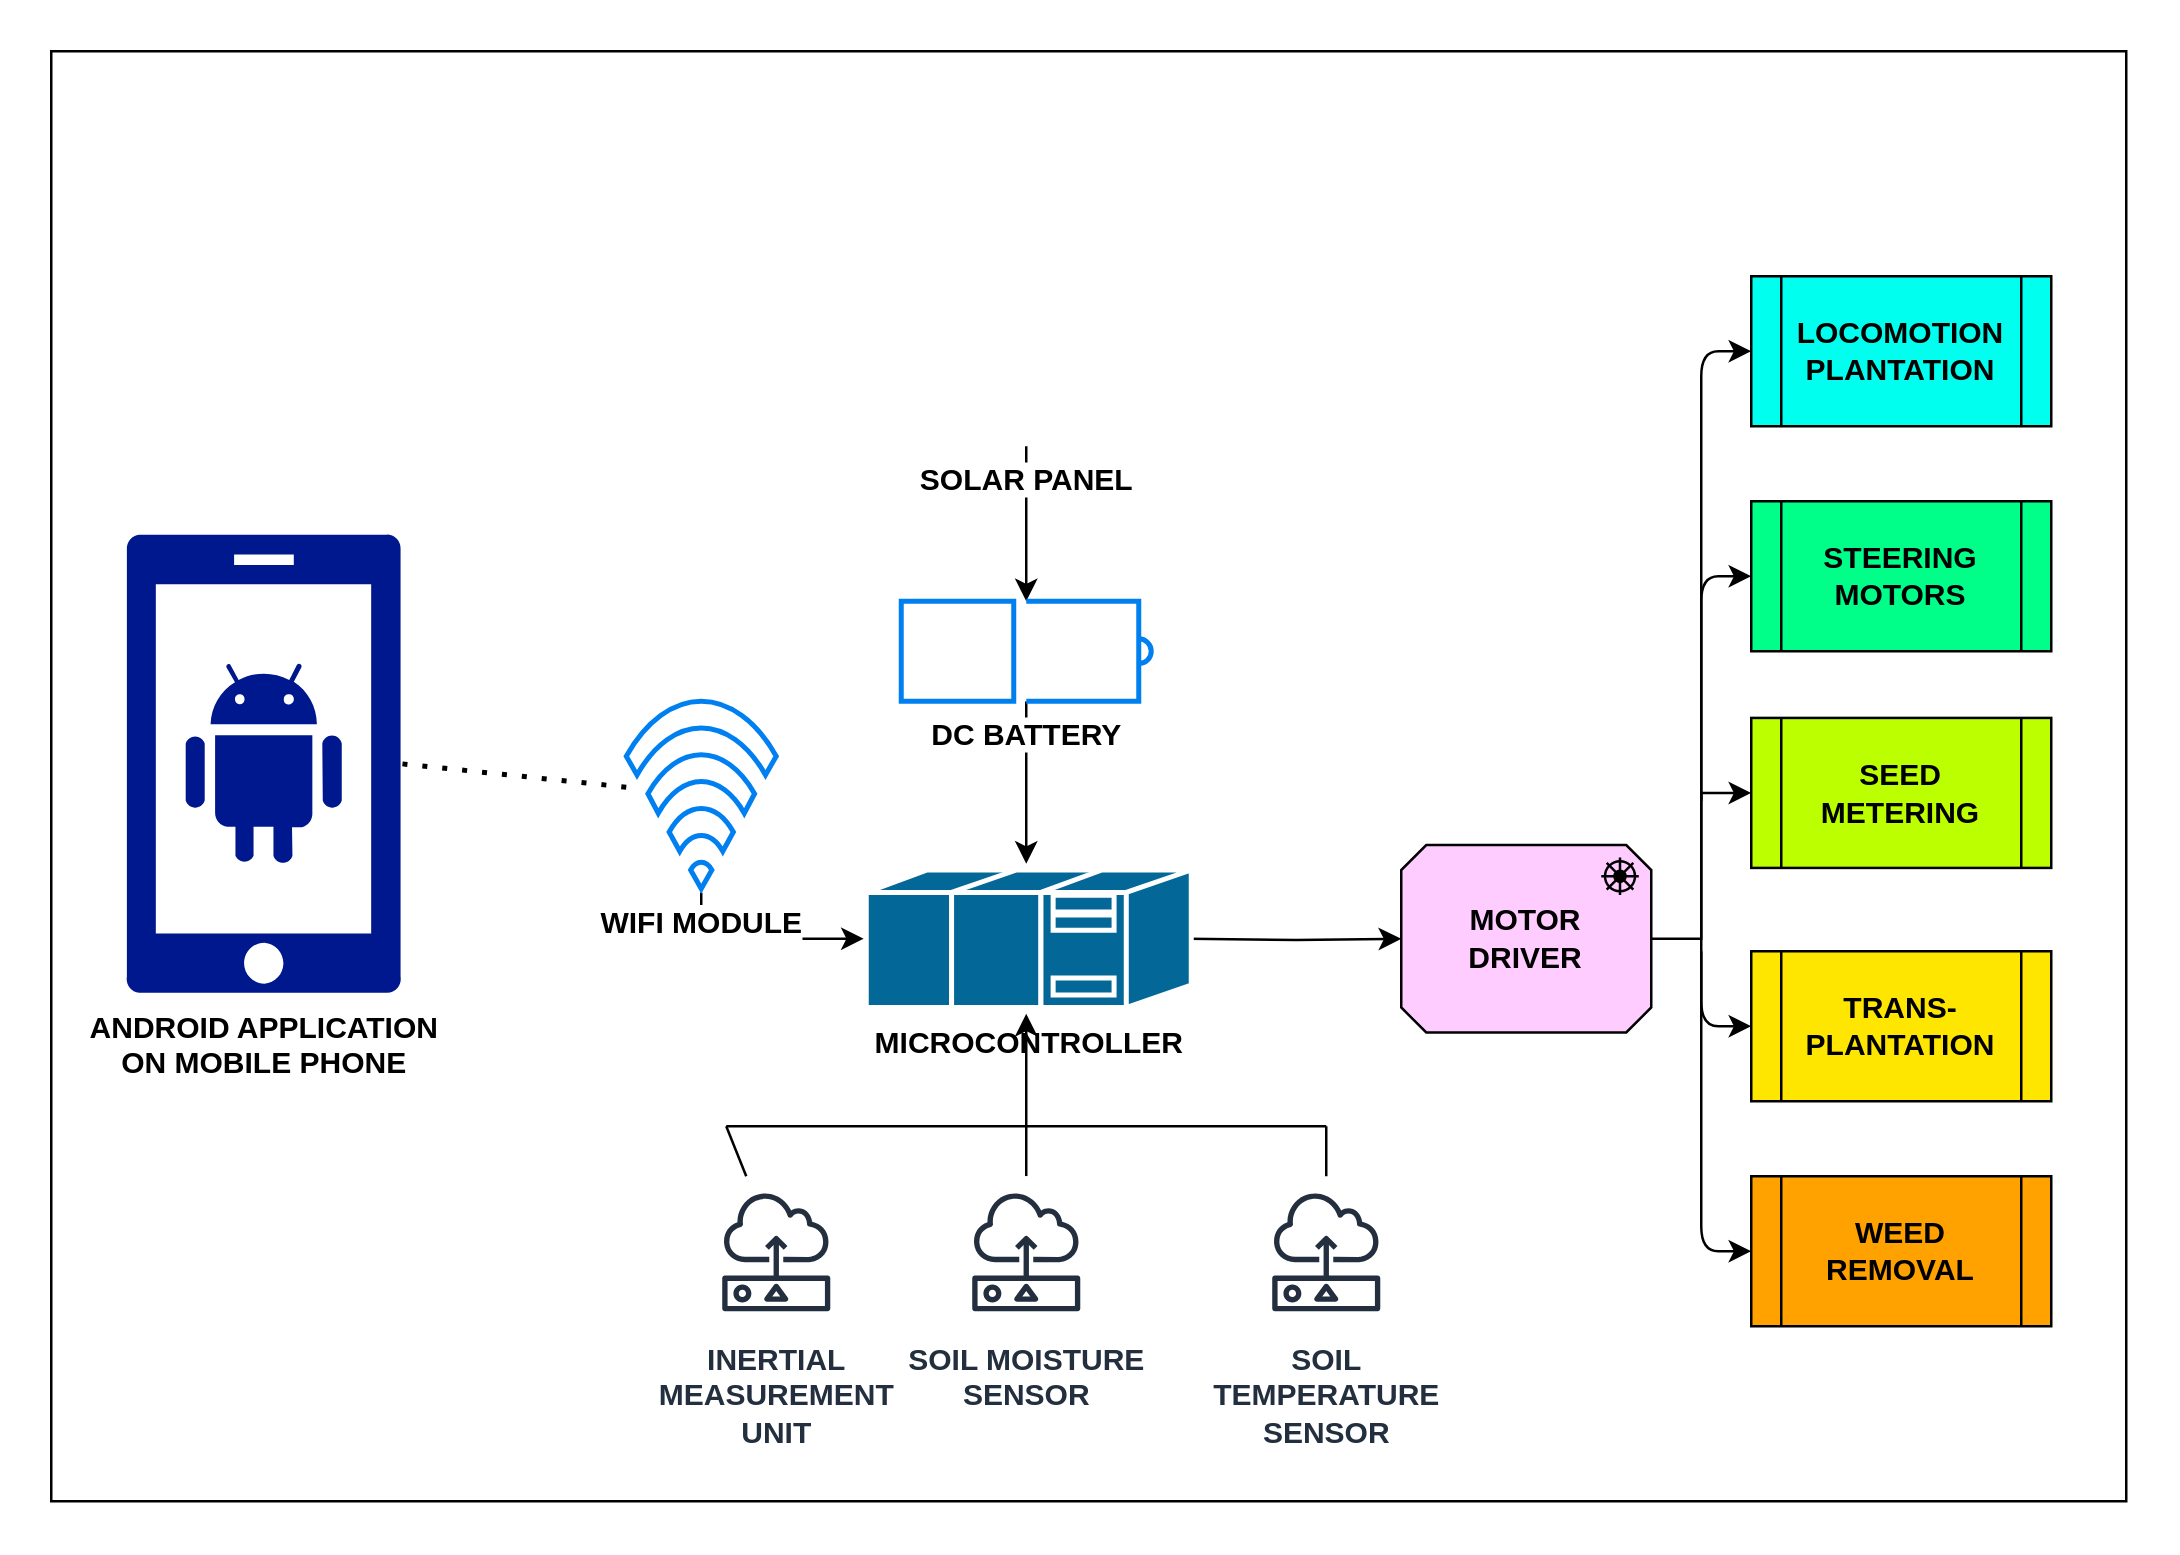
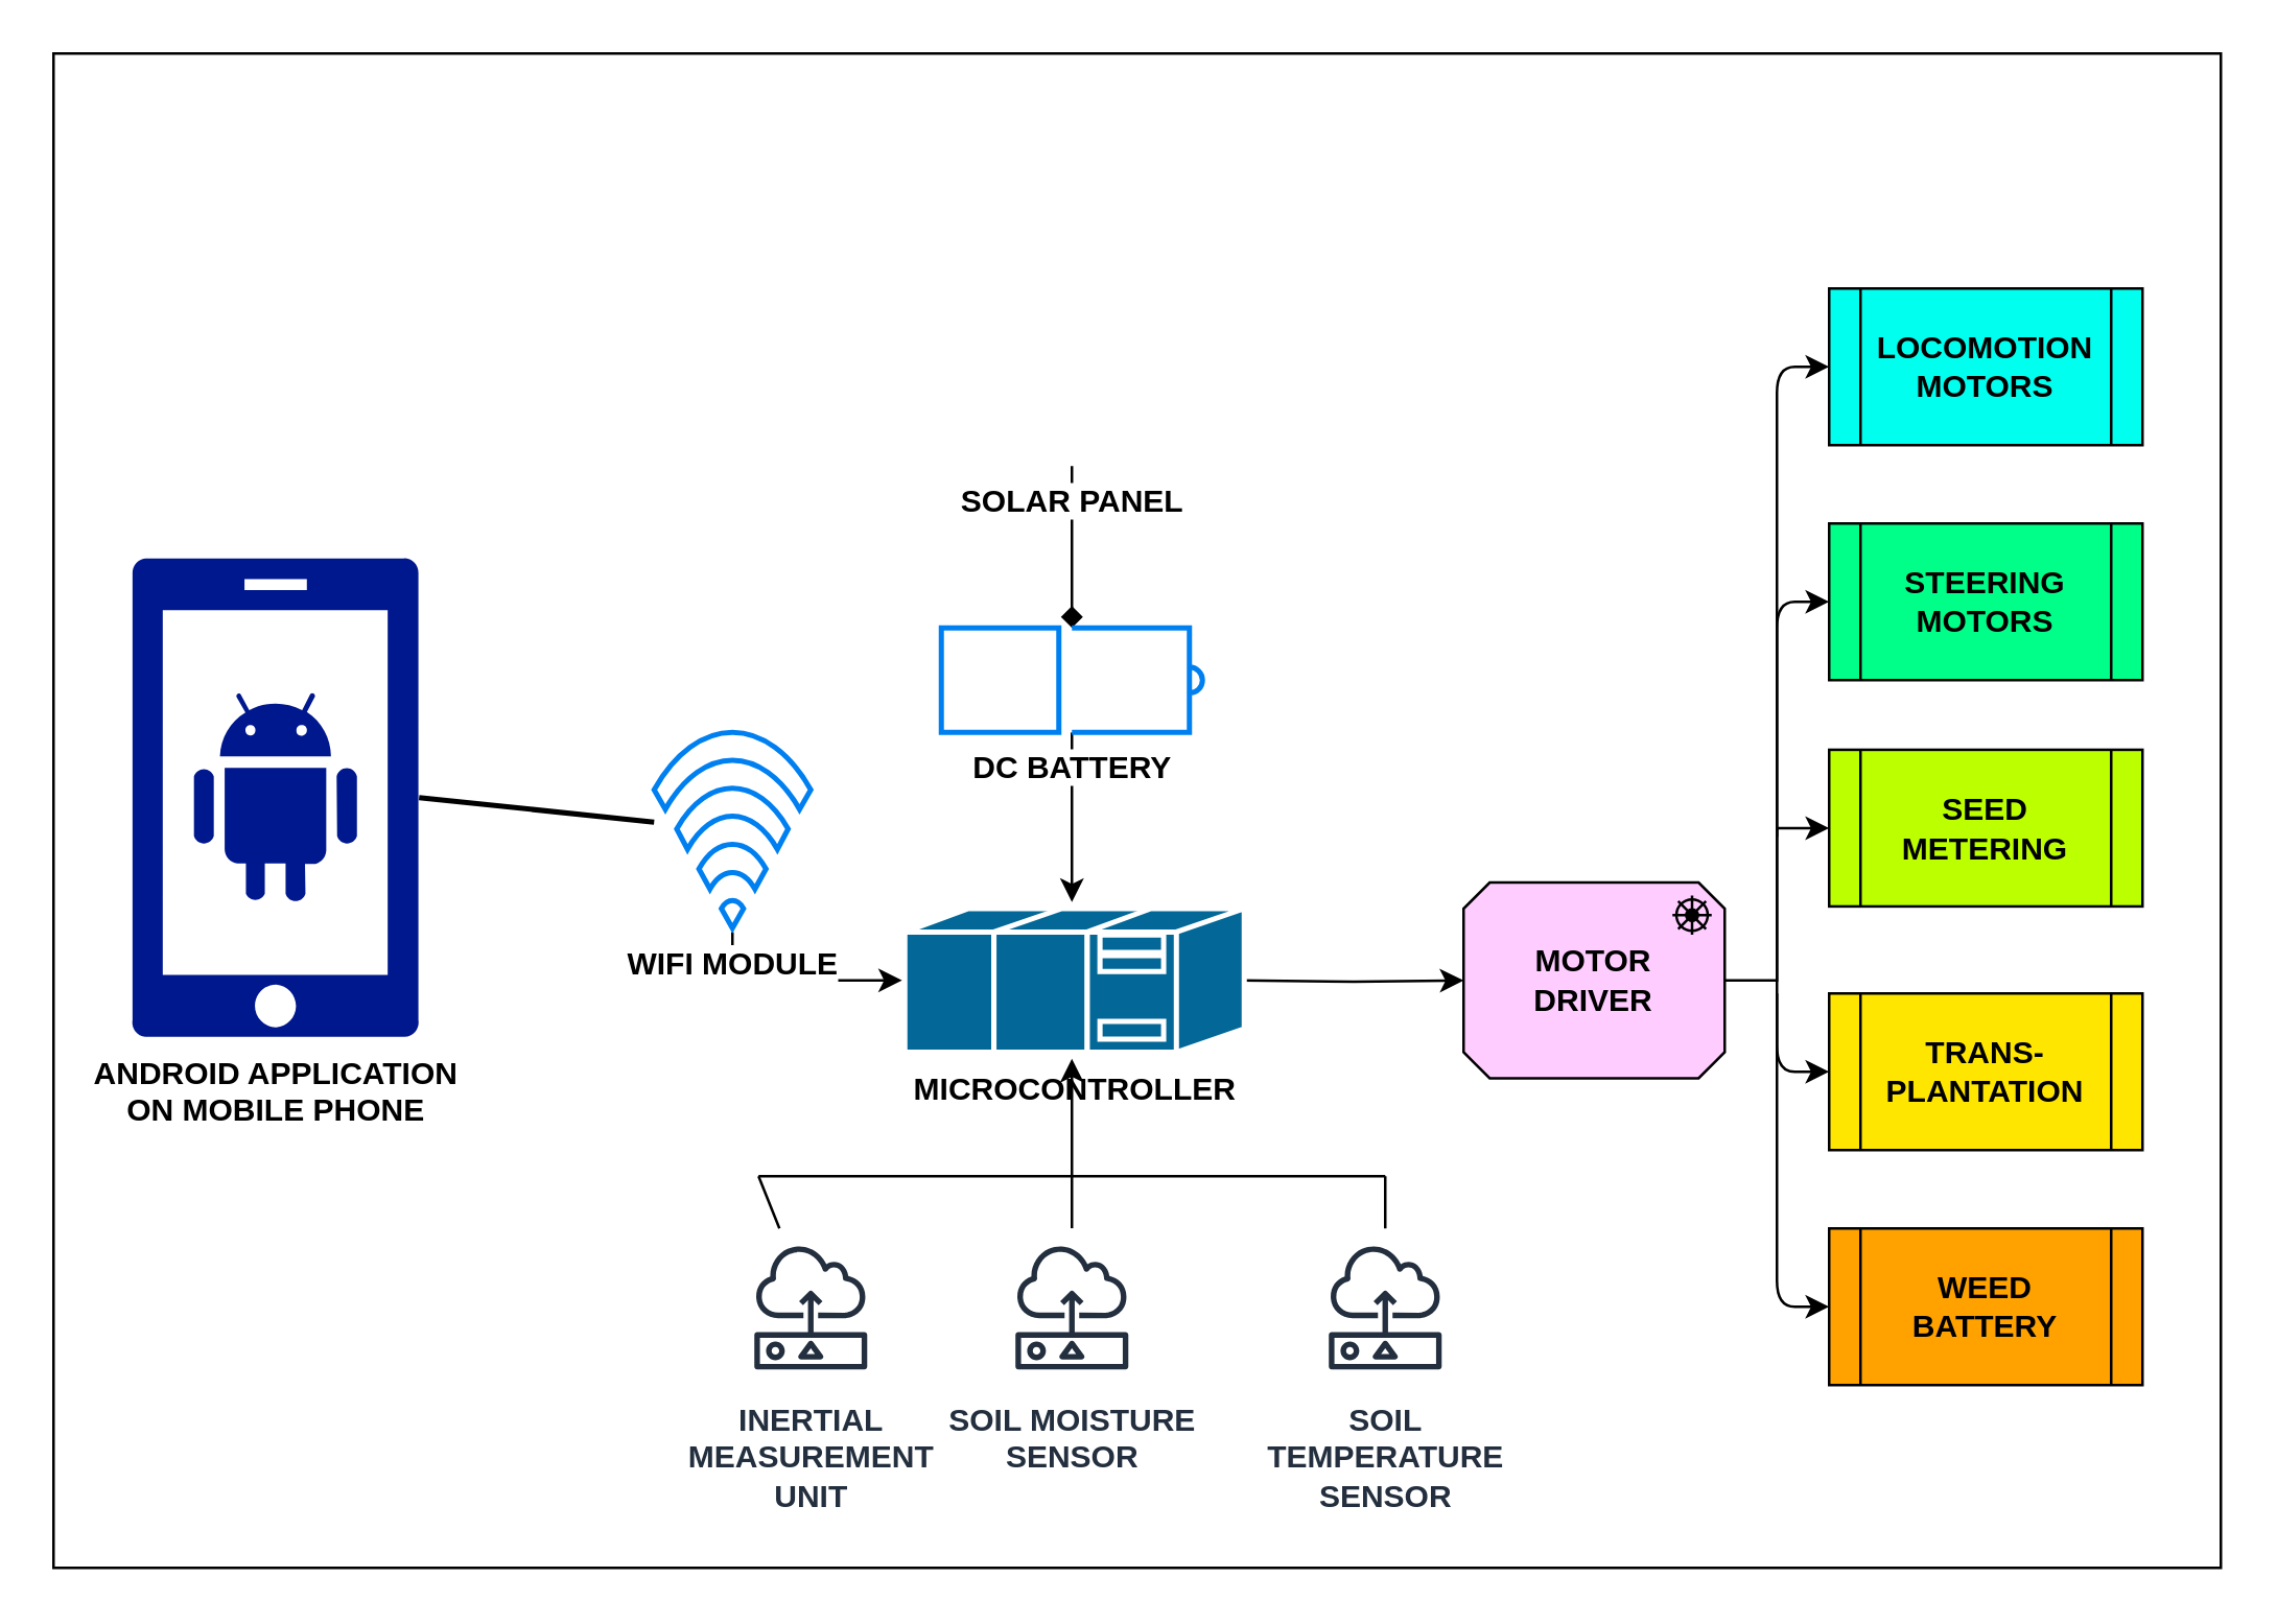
- <mxCell id="22" value="&lt;b&gt;LOCOMOTION&lt;br&gt;PLANTATION&lt;/b&gt;" style="shape=process;whiteSpace=wrap;html=1;backgroundOutline=1;fillColor=#00FFEE;" vertex="1" parent="1"><mxGeometry x="700" y="110" width="120" height="60" as="geometry" /></mxCell>
+ <mxCell id="22" value="&lt;b&gt;LOCOMOTION&lt;br&gt;MOTORS&lt;/b&gt;" style="shape=process;whiteSpace=wrap;html=1;backgroundOutline=1;fillColor=#00FFEE;" vertex="1" parent="1"><mxGeometry x="700" y="110" width="120" height="60" as="geometry" /></mxCell>
- <mxCell id="6" value="" style="edgeStyle=orthogonalEdgeStyle;rounded=0;orthogonalLoop=1;jettySize=auto;html=1;" edge="1" parent="1" source="7" target="9"><mxGeometry relative="1" as="geometry" /></mxCell>
+ <mxCell id="6" value="" style="edgeStyle=orthogonalEdgeStyle;rounded=0;orthogonalLoop=1;jettySize=auto;html=1;endArrow=diamond;" edge="1" parent="1" source="7" target="9"><mxGeometry relative="1" as="geometry" /></mxCell>
- <mxCell id="11" value="" style="endArrow=none;dashed=1;html=1;dashPattern=1 3;strokeWidth=2;entryX=1;entryY=0.5;entryDx=0;entryDy=0;entryPerimeter=0;" edge="1" parent="1" source="5" target="3"><mxGeometry width="50" height="50" relative="1" as="geometry"><mxPoint x="350" y="390" as="sourcePoint" /><mxPoint x="400" y="340" as="targetPoint" /></mxGeometry></mxCell>
+ <mxCell id="11" value="" style="endArrow=none;dashed=0;html=1;dashPattern=1 3;strokeWidth=2;entryX=1;entryY=0.5;entryDx=0;entryDy=0;entryPerimeter=0;" edge="1" parent="1" source="5" target="3"><mxGeometry width="50" height="50" relative="1" as="geometry"><mxPoint x="350" y="390" as="sourcePoint" /><mxPoint x="400" y="340" as="targetPoint" /></mxGeometry></mxCell>
- <mxCell id="26" value="&lt;b&gt;WEED&lt;br&gt;REMOVAL&lt;/b&gt;" style="shape=process;whiteSpace=wrap;html=1;backgroundOutline=1;fillColor=#FFA200;" vertex="1" parent="1"><mxGeometry x="700" y="470" width="120" height="60" as="geometry" /></mxCell>
+ <mxCell id="26" value="&lt;b&gt;WEED&lt;br&gt;BATTERY&lt;/b&gt;" style="shape=process;whiteSpace=wrap;html=1;backgroundOutline=1;fillColor=#FFA200;" vertex="1" parent="1"><mxGeometry x="700" y="470" width="120" height="60" as="geometry" /></mxCell>
